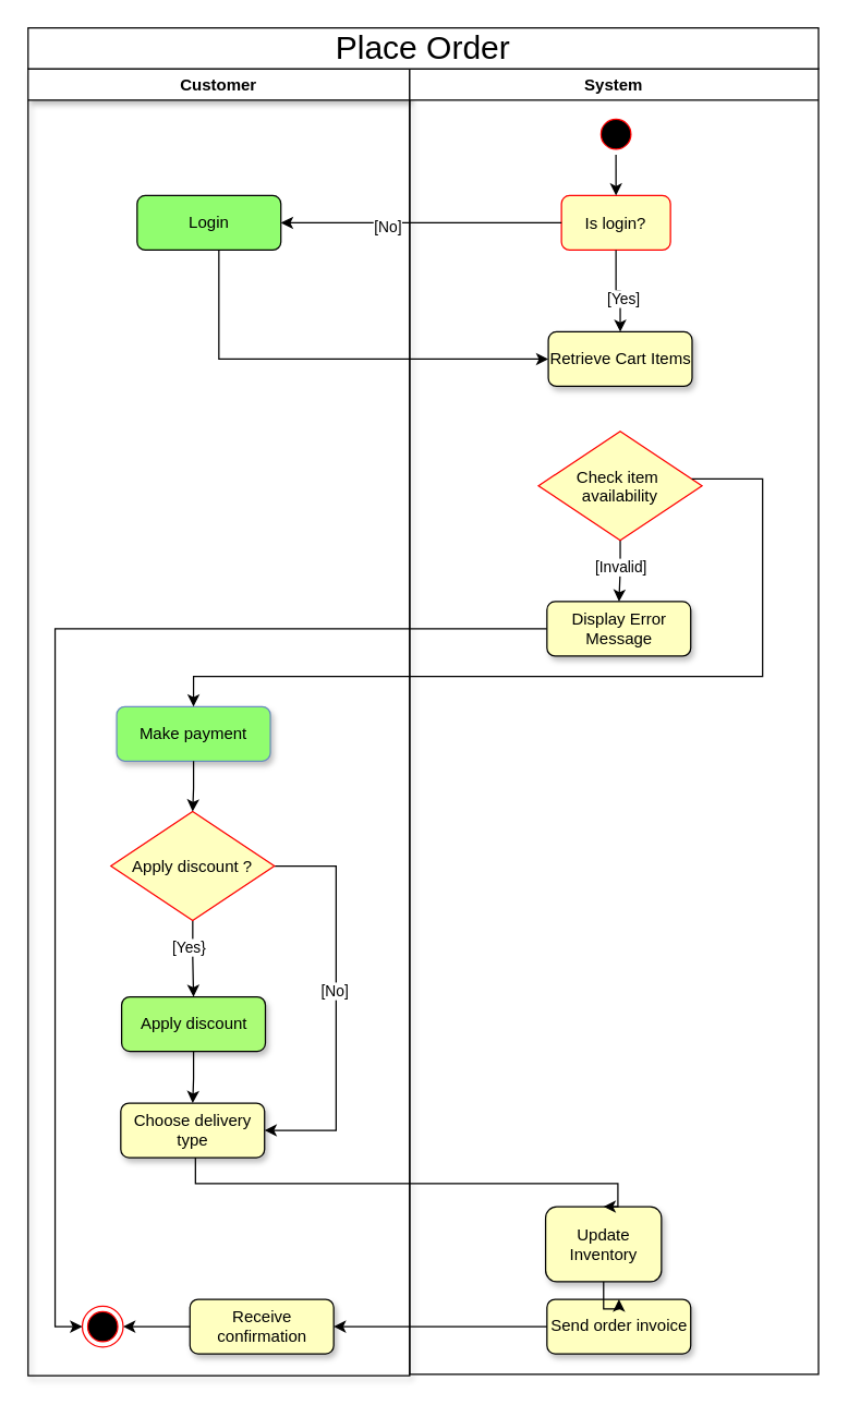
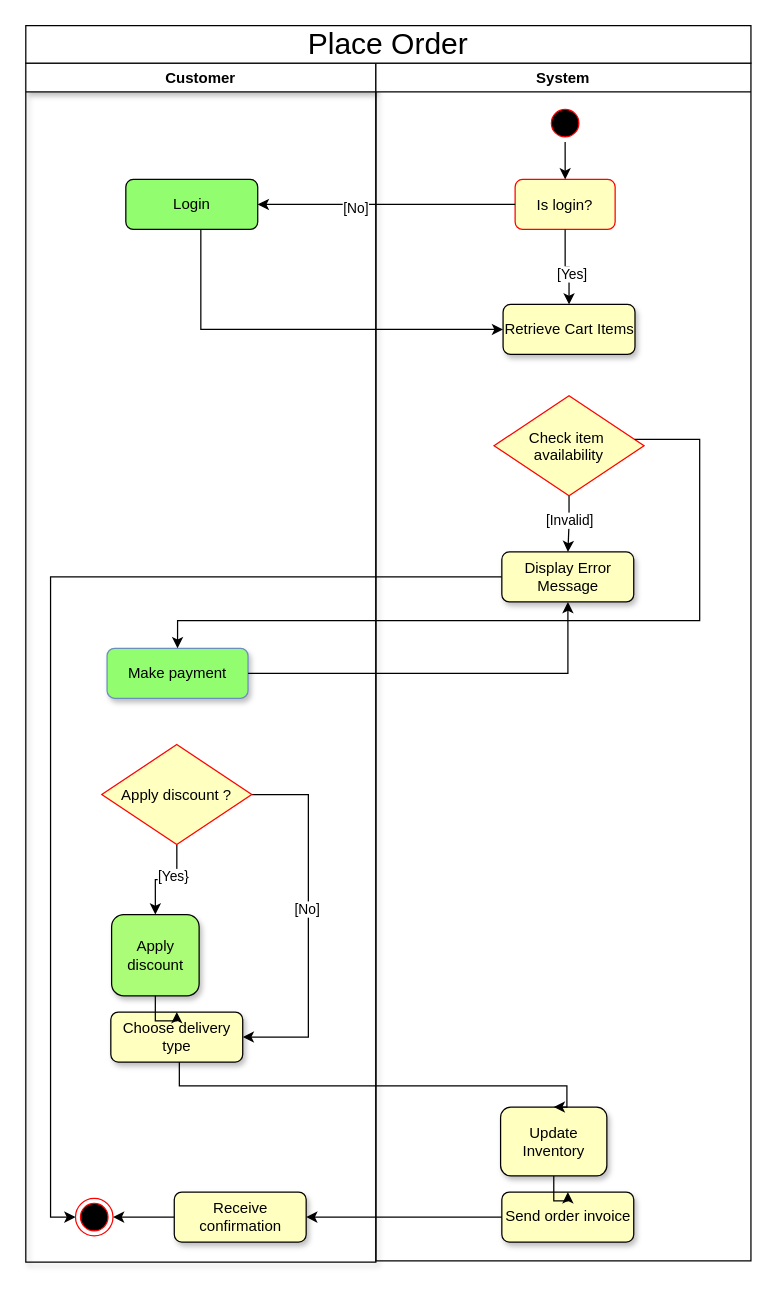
- <mxCell id="38" style="edgeStyle=orthogonalEdgeStyle;rounded=0;orthogonalLoop=1;jettySize=auto;html=1;entryX=0.5;entryY=0;entryDx=0;entryDy=0;" edge="1" parent="1" source="31" target="10"><mxGeometry relative="1" as="geometry" /></mxCell>
+ <mxCell id="38" style="edgeStyle=orthogonalEdgeStyle;rounded=0;orthogonalLoop=1;jettySize=auto;html=1;" edge="1" parent="1" source="31" target="32"><mxGeometry relative="1" as="geometry" /></mxCell>
- <mxCell id="3" value="Apply discount" style="rounded=1;whiteSpace=wrap;html=1;fillColor=#abfc77;shadow=1;" parent="2" vertex="1"><mxGeometry x="68.63" y="681" width="105.5" height="40" as="geometry" /></mxCell>
+ <mxCell id="3" value="Apply discount" style="rounded=1;whiteSpace=wrap;html=1;fillColor=#abfc77;shadow=1;" parent="2" vertex="1"><mxGeometry x="68.63" y="681" width="70" height="65" as="geometry" /></mxCell>
